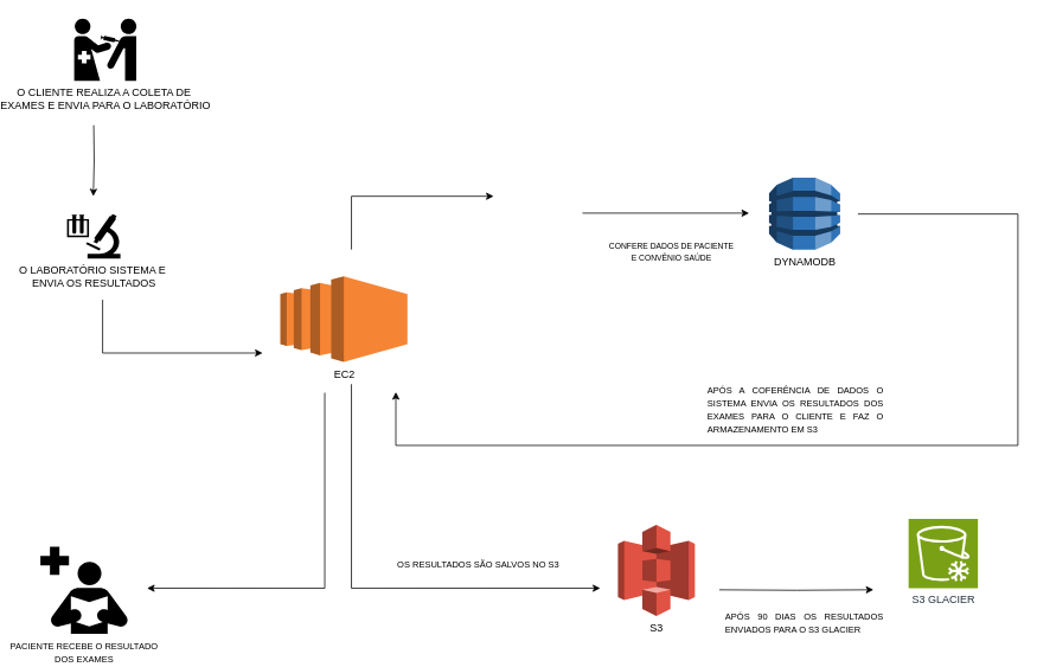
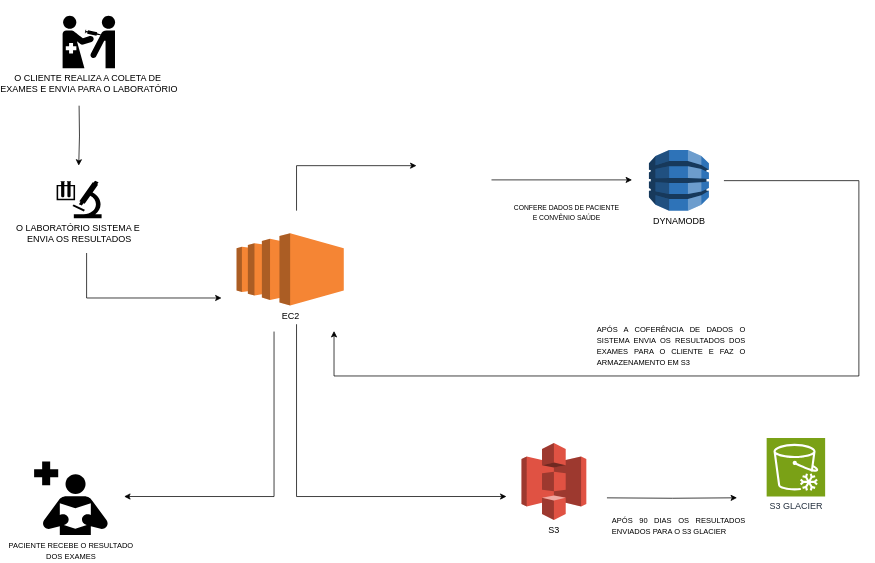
- <mxCell id="18" value="&lt;font style=&quot;font-size: 10px;&quot;&gt;OS RESULTADOS SÃO SALVOS NO S3&lt;/font&gt;" style="text;strokeColor=none;align=center;fillColor=none;html=1;verticalAlign=middle;whiteSpace=wrap;rounded=0;" vertex="1" parent="1"><mxGeometry x="412.5" y="619.5" width="200" height="30" as="geometry" /></mxCell>
